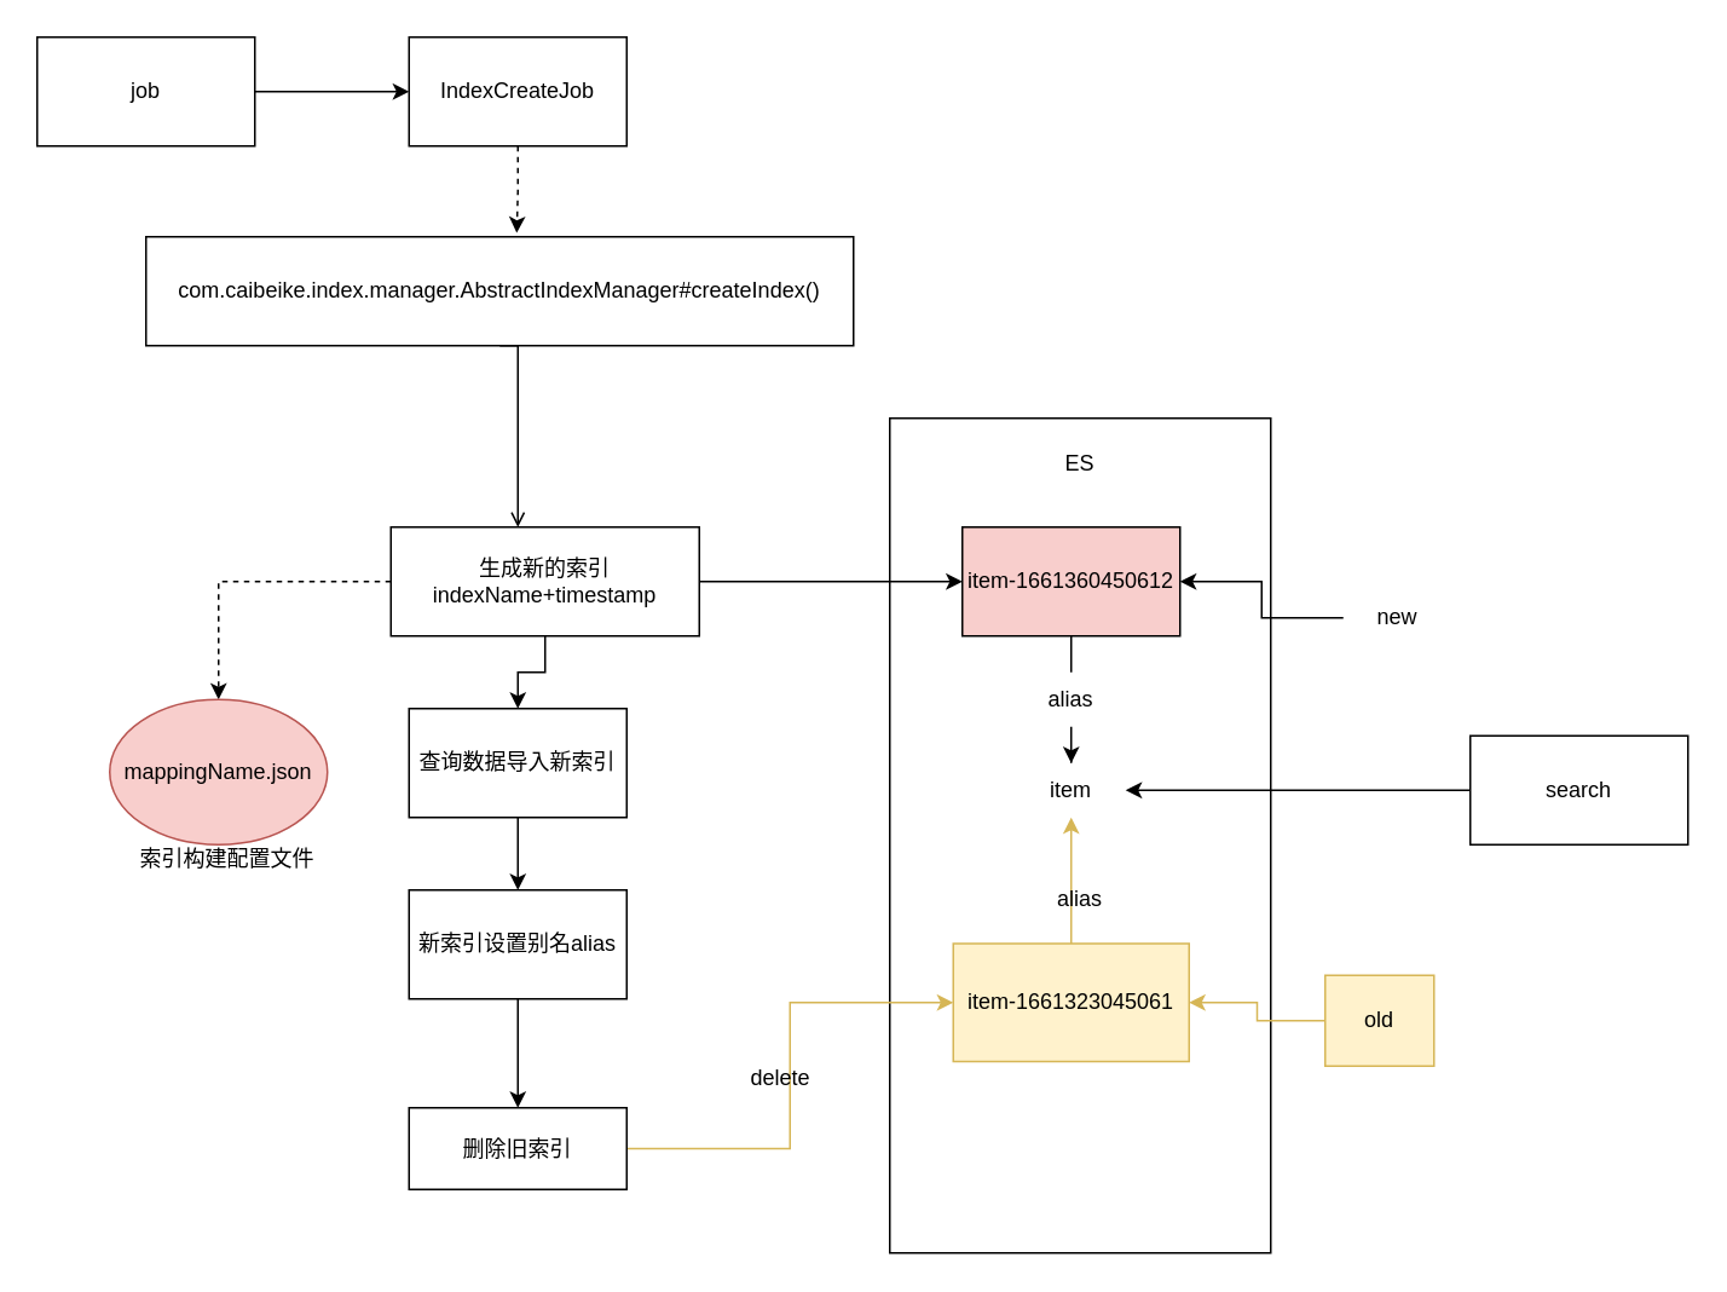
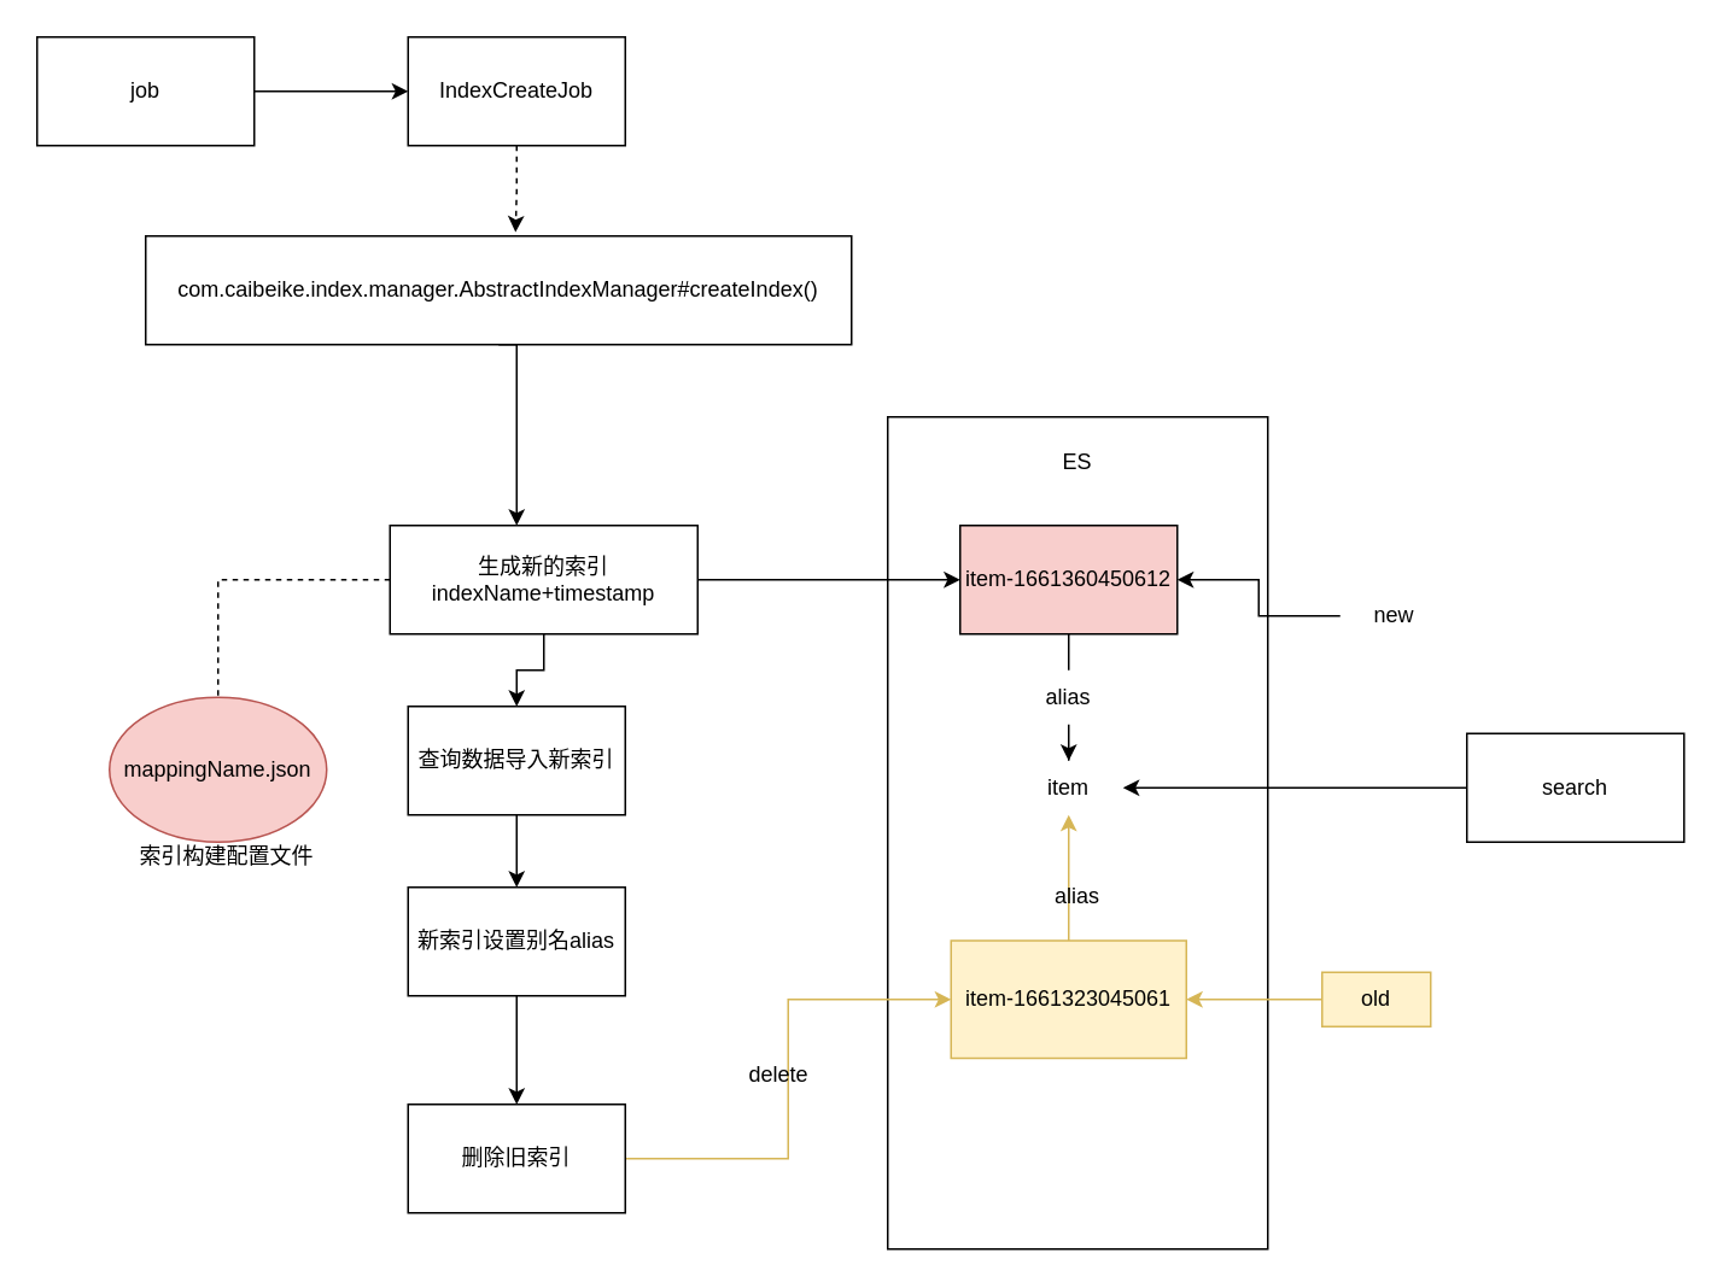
- <mxCell id="5" value="" style="edgeStyle=orthogonalEdgeStyle;rounded=0;orthogonalLoop=1;jettySize=auto;html=1;exitX=0.5;exitY=1;exitDx=0;exitDy=0;endArrow=open;" edge="1" parent="1" source="6" target="10"><mxGeometry relative="1" as="geometry"><mxPoint x="230" y="180" as="sourcePoint" /><Array as="points"><mxPoint x="285" y="270" /><mxPoint x="285" y="270" /></Array></mxGeometry></mxCell>
+ <mxCell id="5" value="" style="edgeStyle=orthogonalEdgeStyle;rounded=0;orthogonalLoop=1;jettySize=auto;html=1;exitX=0.5;exitY=1;exitDx=0;exitDy=0;" edge="1" parent="1" source="6" target="10"><mxGeometry relative="1" as="geometry"><mxPoint x="230" y="180" as="sourcePoint" /><Array as="points"><mxPoint x="285" y="270" /><mxPoint x="285" y="270" /></Array></mxGeometry></mxCell>
- <mxCell id="9" style="edgeStyle=orthogonalEdgeStyle;rounded=0;orthogonalLoop=1;jettySize=auto;html=1;dashed=1;" edge="1" parent="1" source="10" target="31"><mxGeometry relative="1" as="geometry" /></mxCell>
+ <mxCell id="9" style="edgeStyle=orthogonalEdgeStyle;rounded=0;orthogonalLoop=1;jettySize=auto;html=1;dashed=1;endArrow=none;" edge="1" parent="1" source="10" target="31"><mxGeometry relative="1" as="geometry" /></mxCell>
- <mxCell id="21" value="old" style="text;html=1;strokeColor=#d6b656;fillColor=#fff2cc;align=center;verticalAlign=middle;whiteSpace=wrap;rounded=0;" vertex="1" parent="1"><mxGeometry x="730" y="537" width="60" height="50" as="geometry" /></mxCell>
+ <mxCell id="21" value="old" style="text;html=1;strokeColor=#d6b656;fillColor=#fff2cc;align=center;verticalAlign=middle;whiteSpace=wrap;rounded=0;" vertex="1" parent="1"><mxGeometry x="730" y="537" width="60" height="30" as="geometry" /></mxCell>
- <mxCell id="16" value="删除旧索引" style="whiteSpace=wrap;html=1;rounded=0;" vertex="1" parent="1"><mxGeometry x="225" y="610" width="120" height="45" as="geometry" /></mxCell>
+ <mxCell id="16" value="删除旧索引" style="whiteSpace=wrap;html=1;rounded=0;" vertex="1" parent="1"><mxGeometry x="225" y="610" width="120" height="60" as="geometry" /></mxCell>
